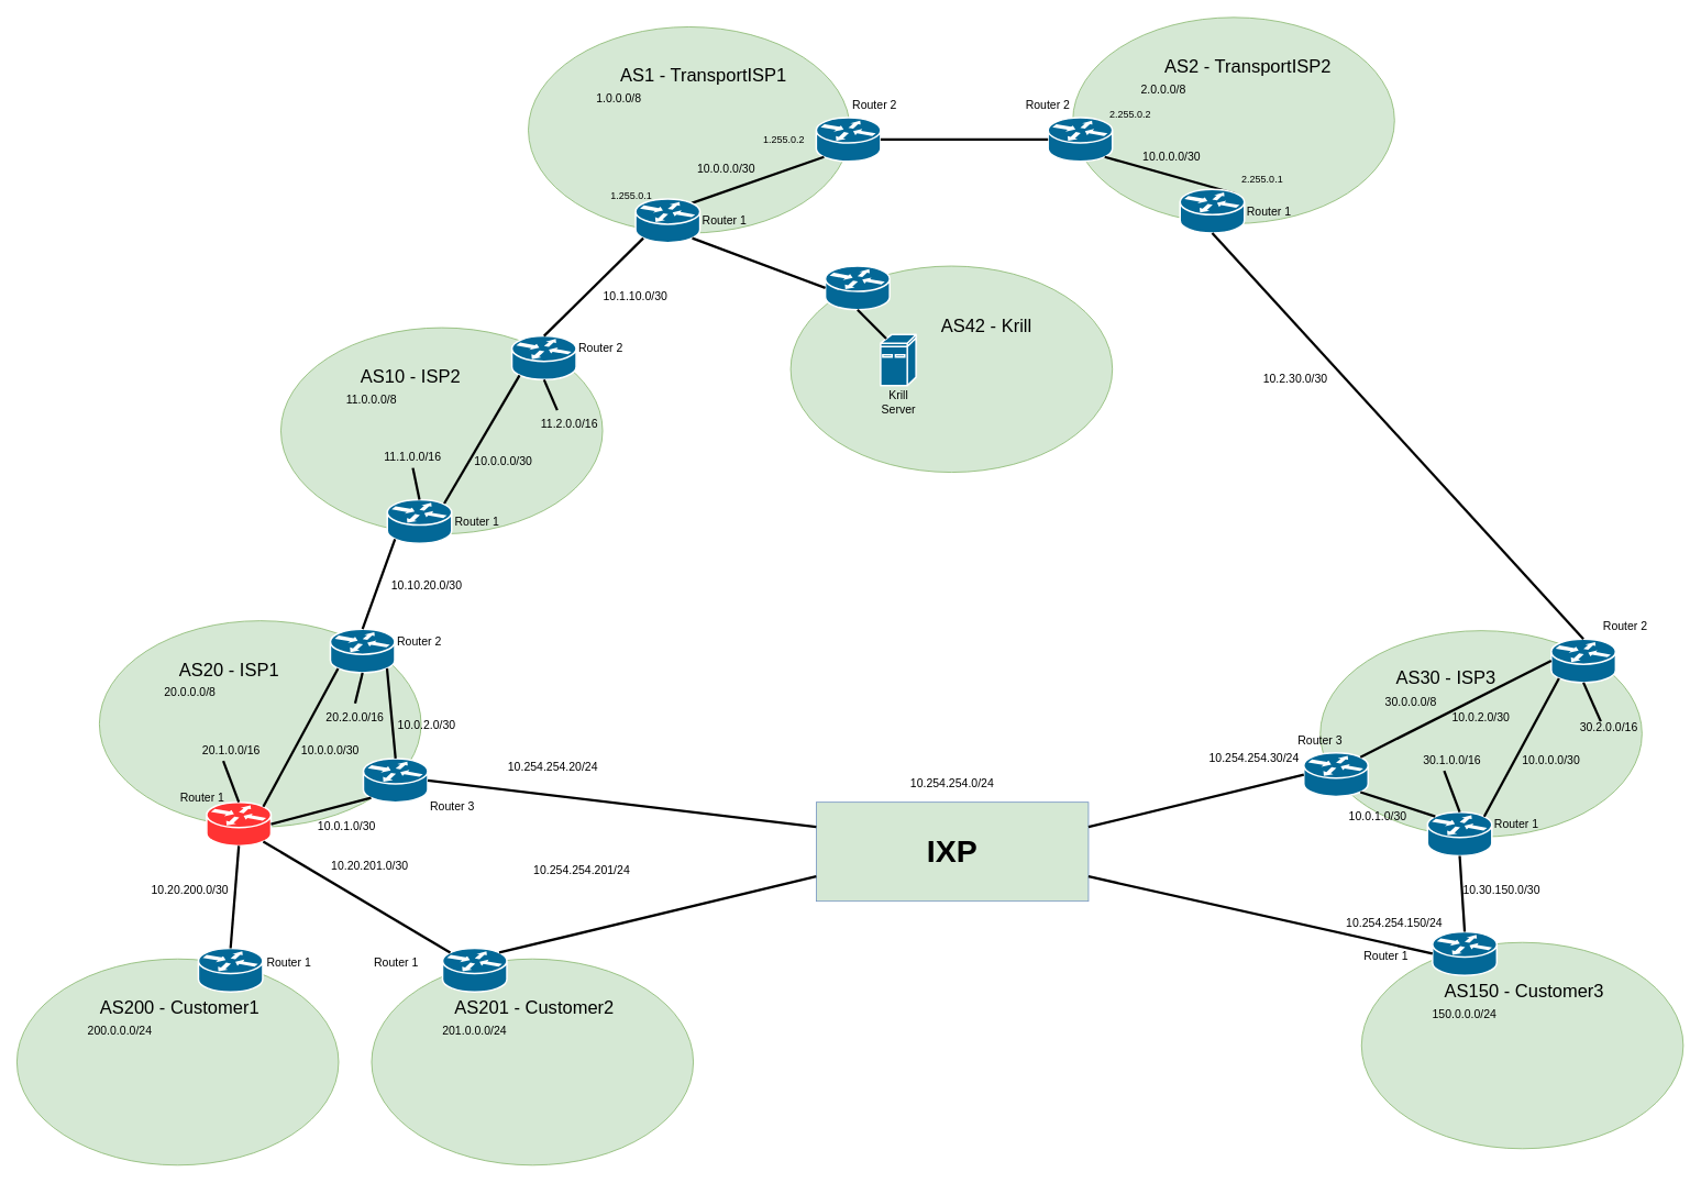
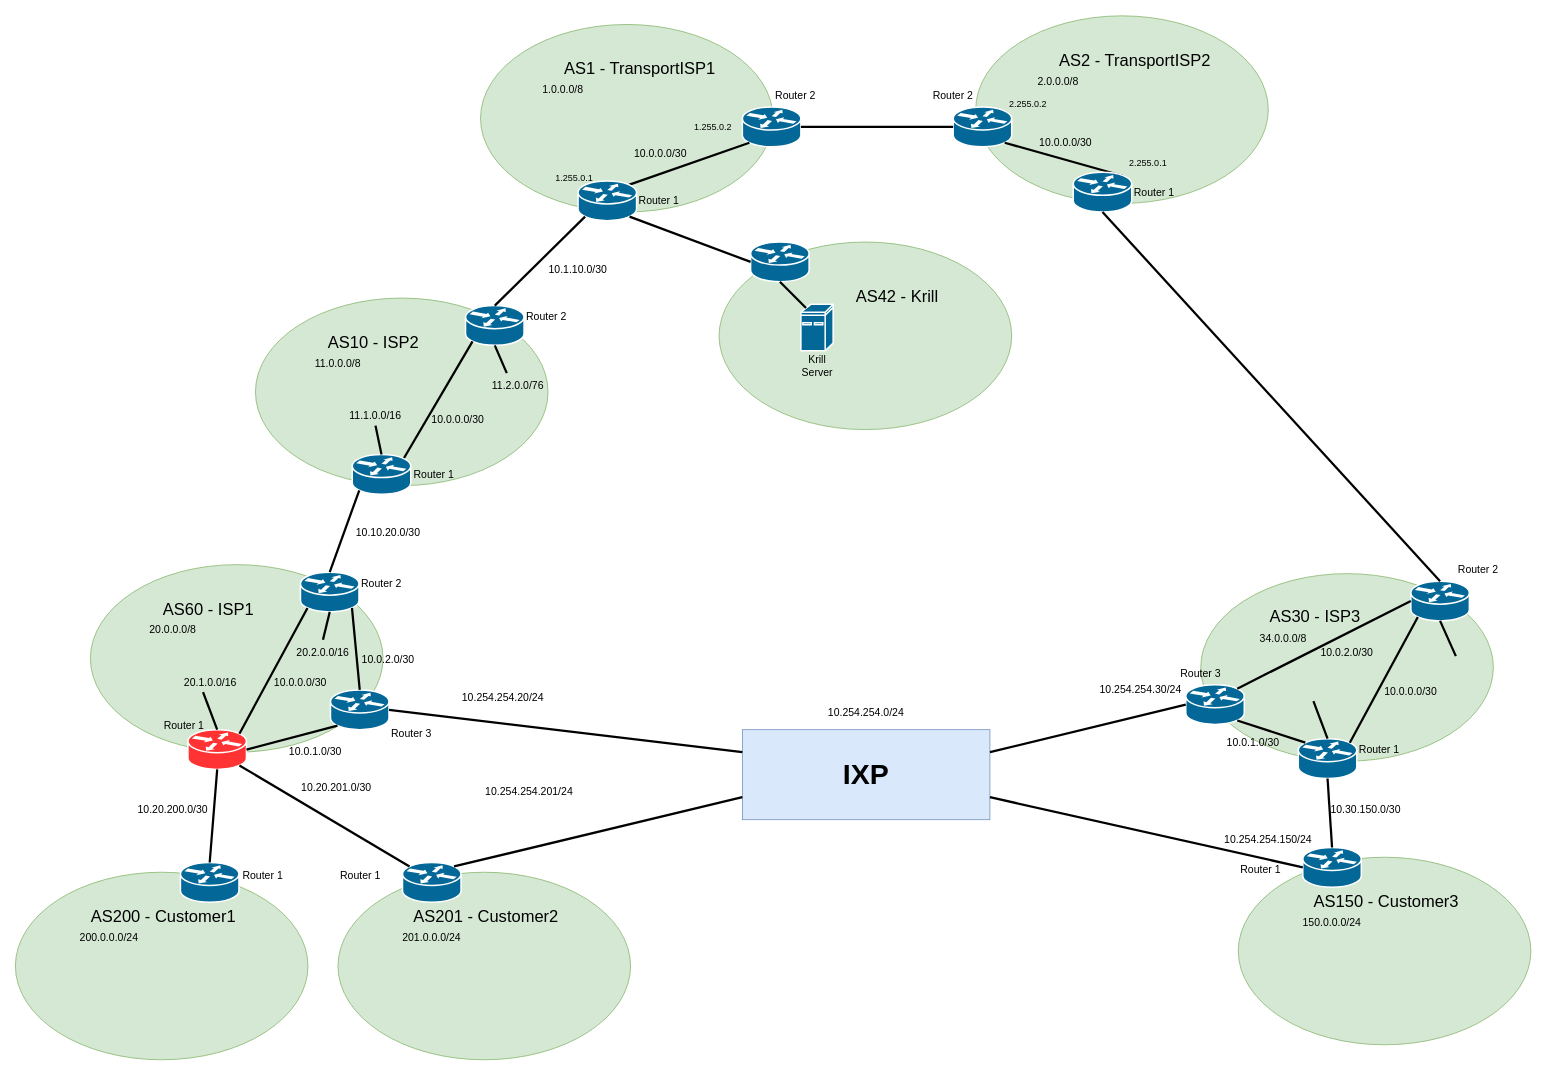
- <mxCell id="114" value="&lt;font style=&quot;font-size: 14px;&quot;&gt;10.2.30.0/30&lt;br&gt;&lt;/font&gt;" style="text;html=1;strokeColor=none;fillColor=none;align=center;verticalAlign=middle;whiteSpace=wrap;rounded=0;fontSize=22;" parent="1" vertex="1"><mxGeometry x="1540" y="441.7" width="60" height="30" as="geometry" /></mxCell>
- <mxCell id="39" value="&lt;font style=&quot;font-size: 14px;&quot;&gt;11.2.0.0/16&lt;br&gt;&lt;/font&gt;" style="text;html=1;strokeColor=none;fillColor=none;align=center;verticalAlign=middle;whiteSpace=wrap;rounded=0;fontSize=22;" parent="1" vertex="1"><mxGeometry x="660" y="496.7" width="60" height="30" as="geometry" /></mxCell>
+ <mxCell id="39" value="&lt;font style=&quot;font-size: 14px;&quot;&gt;11.2.0.0/76&lt;br&gt;&lt;/font&gt;" style="text;html=1;strokeColor=none;fillColor=none;align=center;verticalAlign=middle;whiteSpace=wrap;rounded=0;fontSize=22;" parent="1" vertex="1"><mxGeometry x="660" y="496.7" width="60" height="30" as="geometry" /></mxCell>
- <mxCell id="4" value="&lt;font style=&quot;font-size: 22px;&quot;&gt;AS20 - ISP1&lt;/font&gt;" style="text;html=1;strokeColor=none;fillColor=none;align=center;verticalAlign=middle;whiteSpace=wrap;rounded=0;" parent="2" vertex="1"><mxGeometry x="95" y="40" width="125" height="40" as="geometry" /></mxCell>
+ <mxCell id="4" value="&lt;font style=&quot;font-size: 22px;&quot;&gt;AS60 - ISP1&lt;/font&gt;" style="text;html=1;strokeColor=none;fillColor=none;align=center;verticalAlign=middle;whiteSpace=wrap;rounded=0;" parent="2" vertex="1"><mxGeometry x="95" y="40" width="125" height="40" as="geometry" /></mxCell>
- <mxCell id="71" value="&lt;font style=&quot;font-size: 14px;&quot;&gt;30.0.0.0/8&lt;/font&gt;" style="text;html=1;strokeColor=none;fillColor=none;align=center;verticalAlign=middle;whiteSpace=wrap;rounded=0;fontSize=22;" parent="67" vertex="1"><mxGeometry x="80" y="70" width="60" height="30" as="geometry" /></mxCell>
+ <mxCell id="71" value="&lt;font style=&quot;font-size: 14px;&quot;&gt;34.0.0.0/8&lt;/font&gt;" style="text;html=1;strokeColor=none;fillColor=none;align=center;verticalAlign=middle;whiteSpace=wrap;rounded=0;fontSize=22;" parent="67" vertex="1"><mxGeometry x="80" y="70" width="60" height="30" as="geometry" /></mxCell>
- <mxCell id="76" value="&lt;font style=&quot;font-size: 14px;&quot;&gt;30.2.0.0/16&lt;br&gt;&lt;/font&gt;" style="text;html=1;strokeColor=none;fillColor=none;align=center;verticalAlign=middle;whiteSpace=wrap;rounded=0;fontSize=22;" parent="67" vertex="1"><mxGeometry x="320" y="100" width="60" height="30" as="geometry" /></mxCell>
- <mxCell id="75" value="&lt;font style=&quot;font-size: 14px;&quot;&gt;30.1.0.0/16&lt;br&gt;&lt;/font&gt;" style="text;html=1;strokeColor=none;fillColor=none;align=center;verticalAlign=middle;whiteSpace=wrap;rounded=0;fontSize=22;" parent="67" vertex="1"><mxGeometry x="130" y="140" width="60" height="30" as="geometry" /></mxCell>
- <mxCell id="93" value="&lt;font style=&quot;font-size: 38px;&quot;&gt;&lt;b&gt;IXP&lt;/b&gt;&lt;/font&gt;" style="rounded=0;whiteSpace=wrap;html=1;fillColor=#d5e8d4;strokeColor=#6c8ebf;" parent="1" vertex="1"><mxGeometry x="989" y="972" width="330" height="120" as="geometry" /></mxCell>
+ <mxCell id="93" value="&lt;font style=&quot;font-size: 38px;&quot;&gt;&lt;b&gt;IXP&lt;/b&gt;&lt;/font&gt;" style="rounded=0;whiteSpace=wrap;html=1;fillColor=#dae8fc;strokeColor=#6c8ebf;" parent="1" vertex="1"><mxGeometry x="989" y="972" width="330" height="120" as="geometry" /></mxCell>
